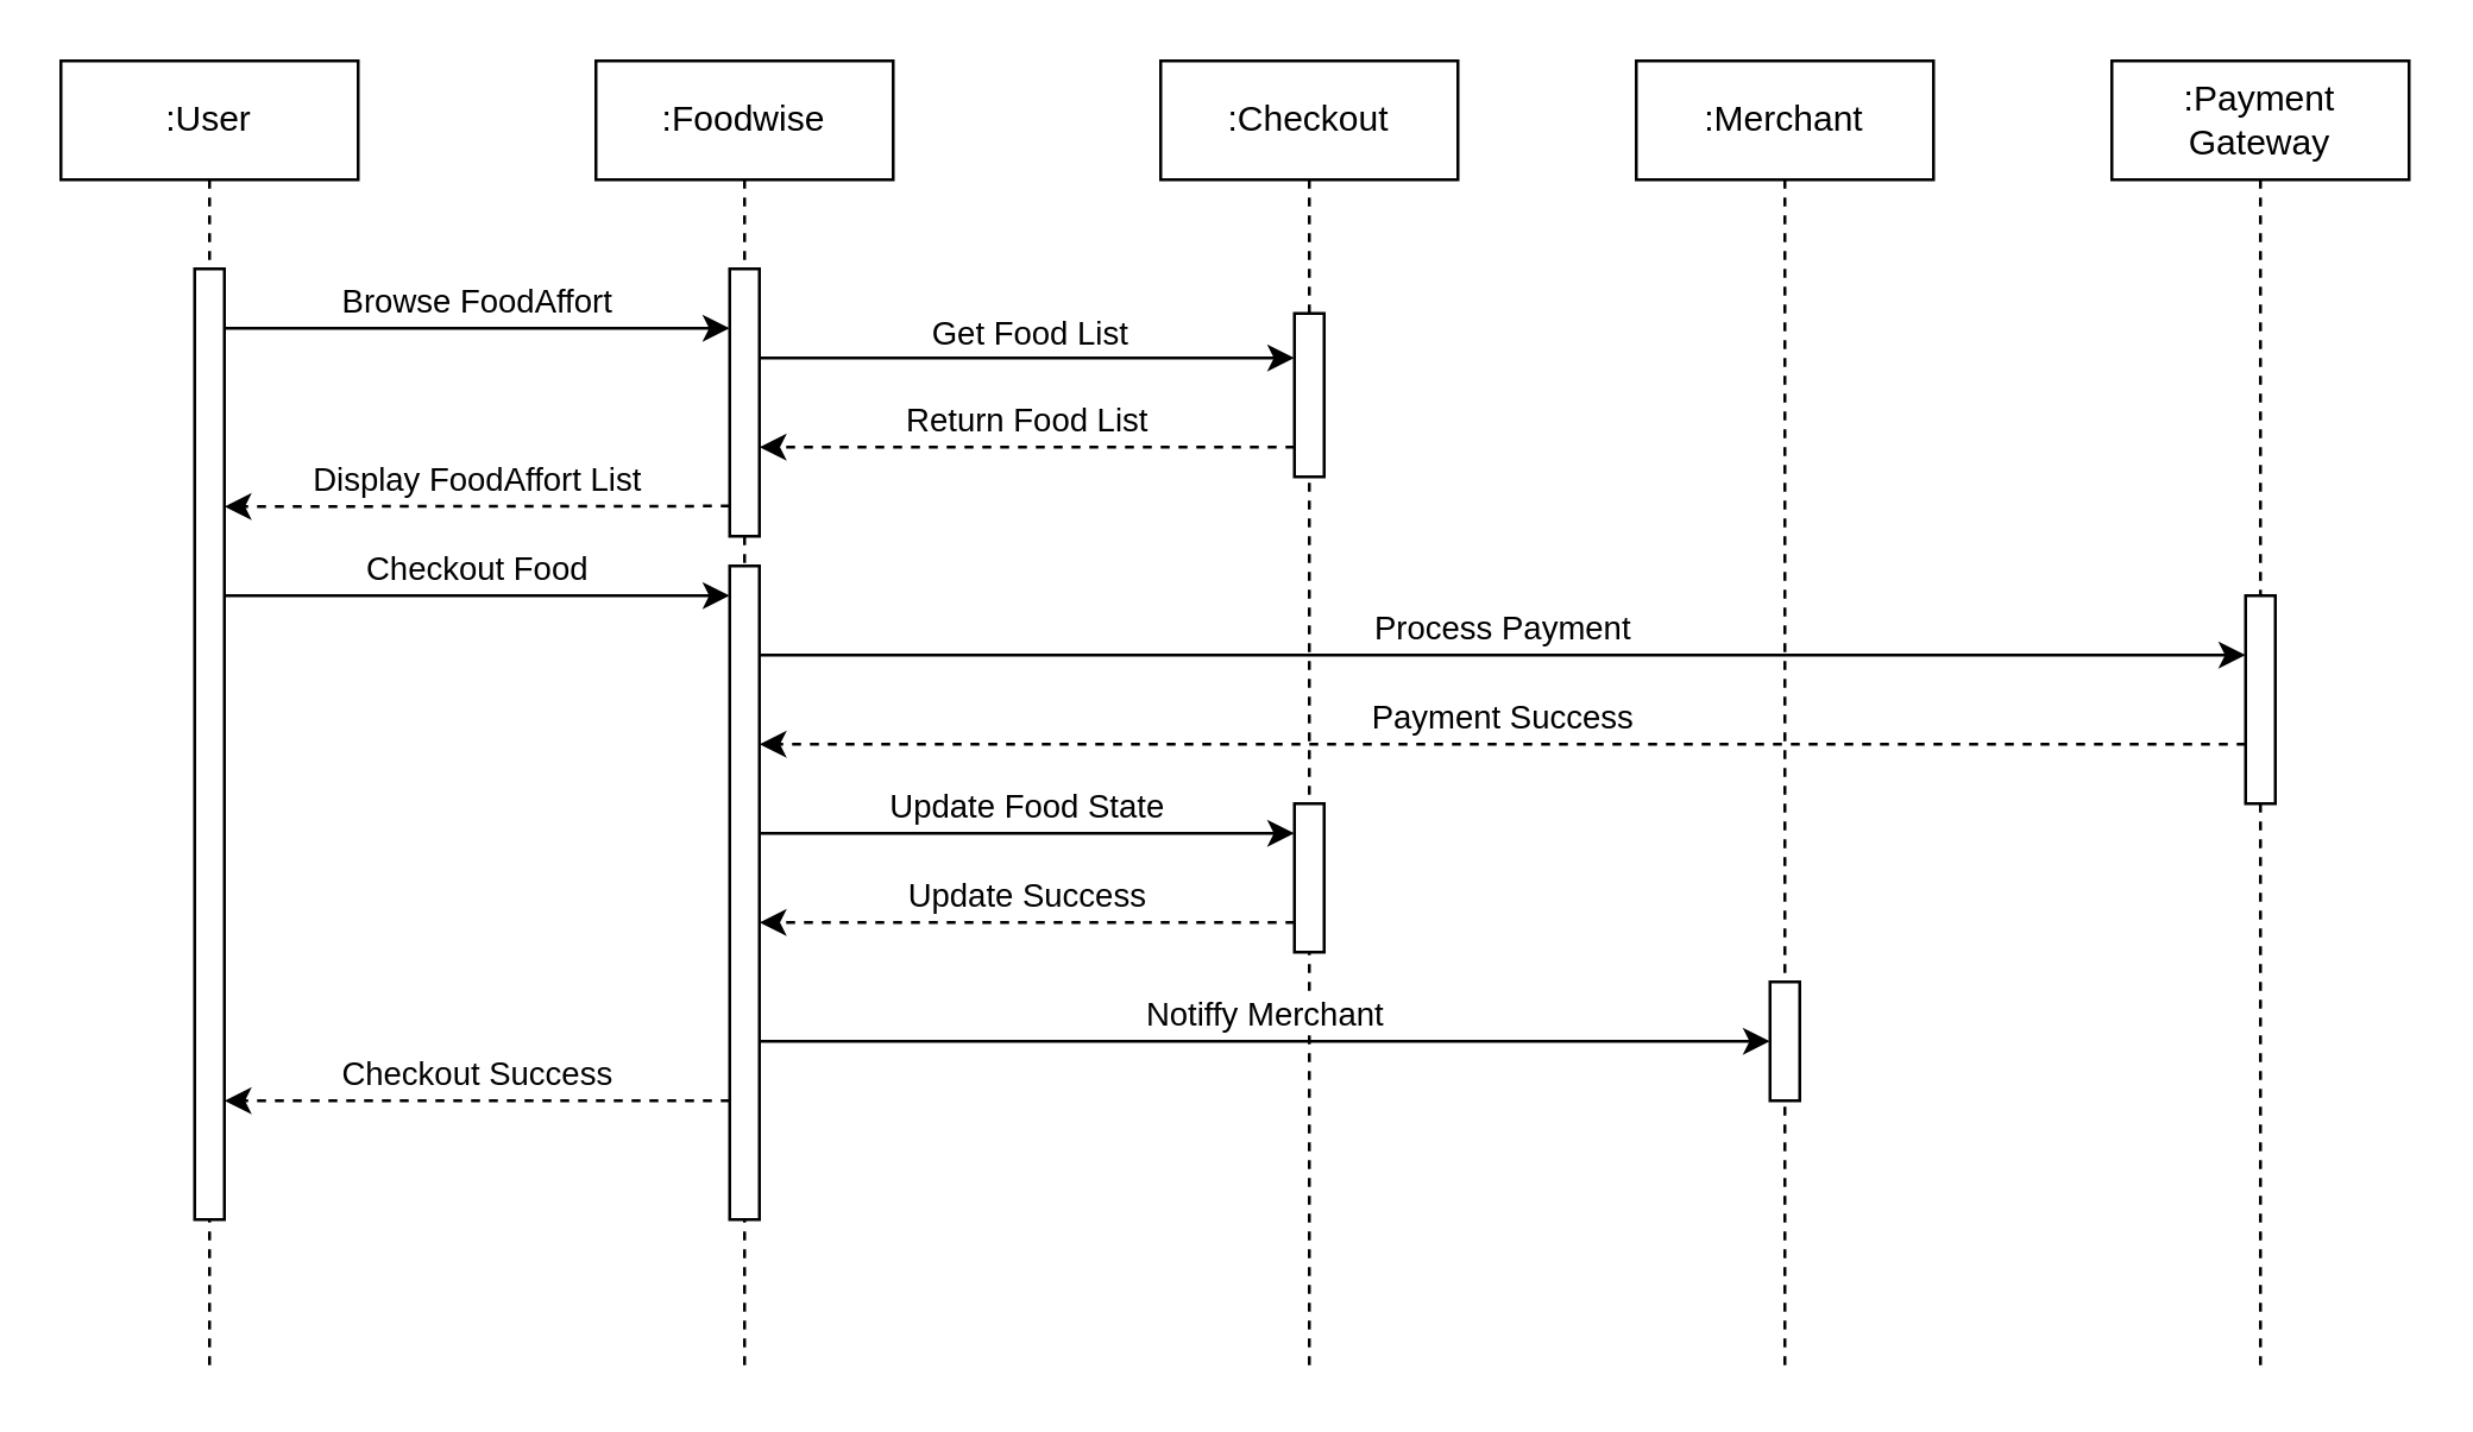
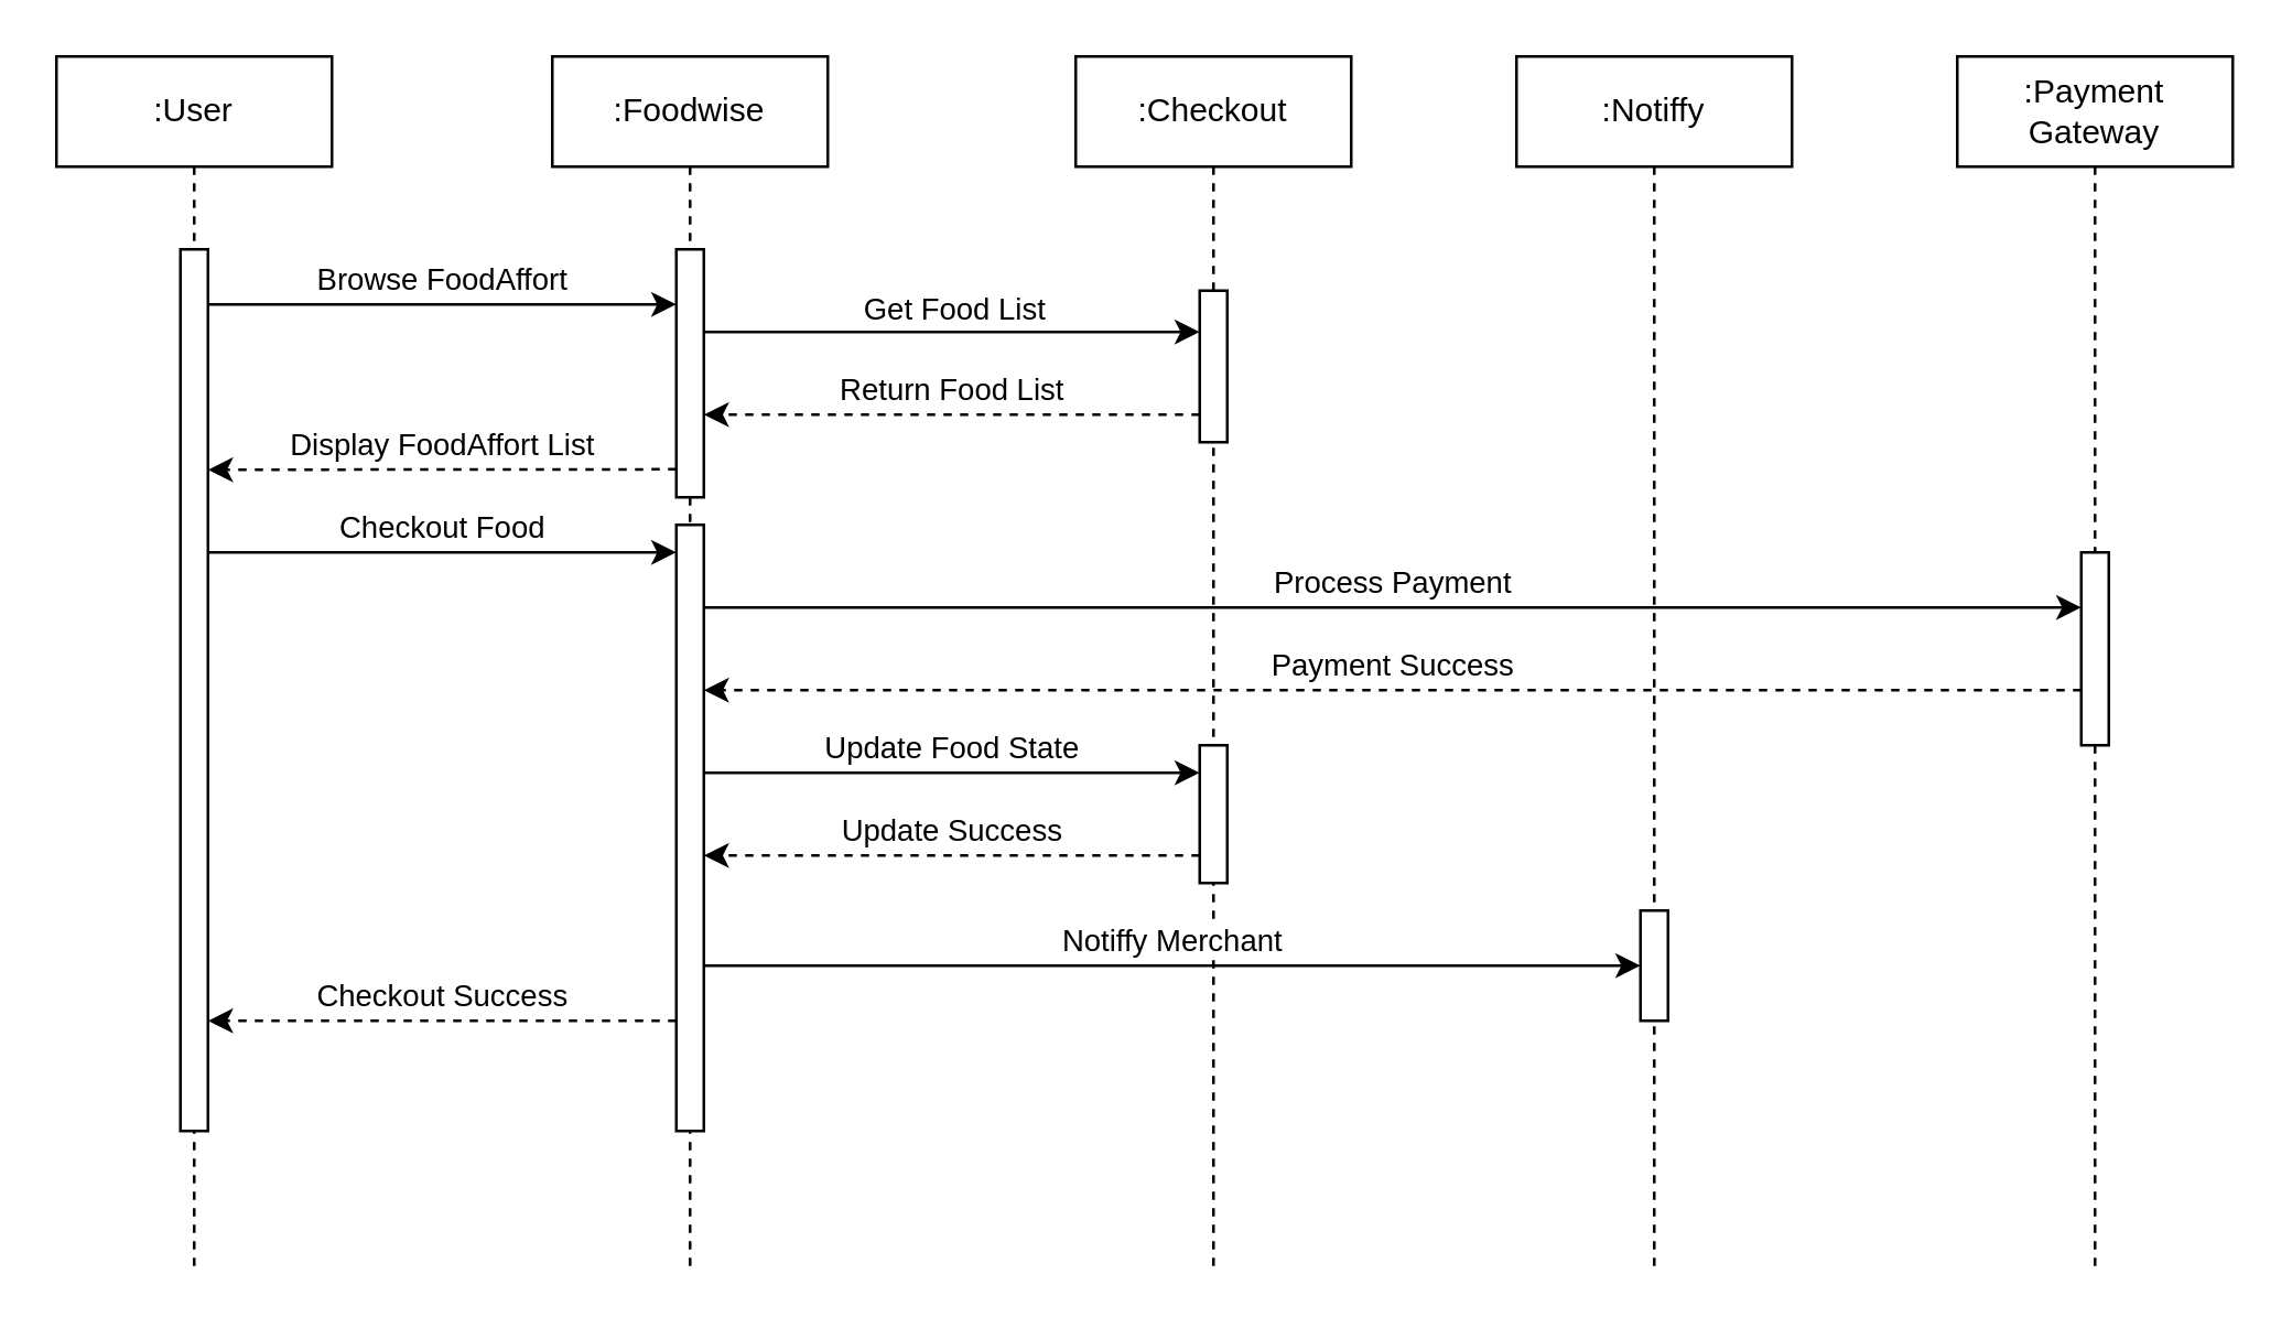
- <mxCell id="15" value=":Merchant" style="shape=umlLifeline;perimeter=lifelinePerimeter;whiteSpace=wrap;html=1;container=0;dropTarget=0;collapsible=0;recursiveResize=0;outlineConnect=0;portConstraint=eastwest;newEdgeStyle={&quot;edgeStyle&quot;:&quot;elbowEdgeStyle&quot;,&quot;elbow&quot;:&quot;vertical&quot;,&quot;curved&quot;:0,&quot;rounded&quot;:0};" vertex="1" parent="1"><mxGeometry x="550" y="20" width="100" height="440" as="geometry" /></mxCell>
+ <mxCell id="15" value=":Notiffy" style="shape=umlLifeline;perimeter=lifelinePerimeter;whiteSpace=wrap;html=1;container=0;dropTarget=0;collapsible=0;recursiveResize=0;outlineConnect=0;portConstraint=eastwest;newEdgeStyle={&quot;edgeStyle&quot;:&quot;elbowEdgeStyle&quot;,&quot;elbow&quot;:&quot;vertical&quot;,&quot;curved&quot;:0,&quot;rounded&quot;:0};" vertex="1" parent="1"><mxGeometry x="550" y="20" width="100" height="440" as="geometry" /></mxCell>
